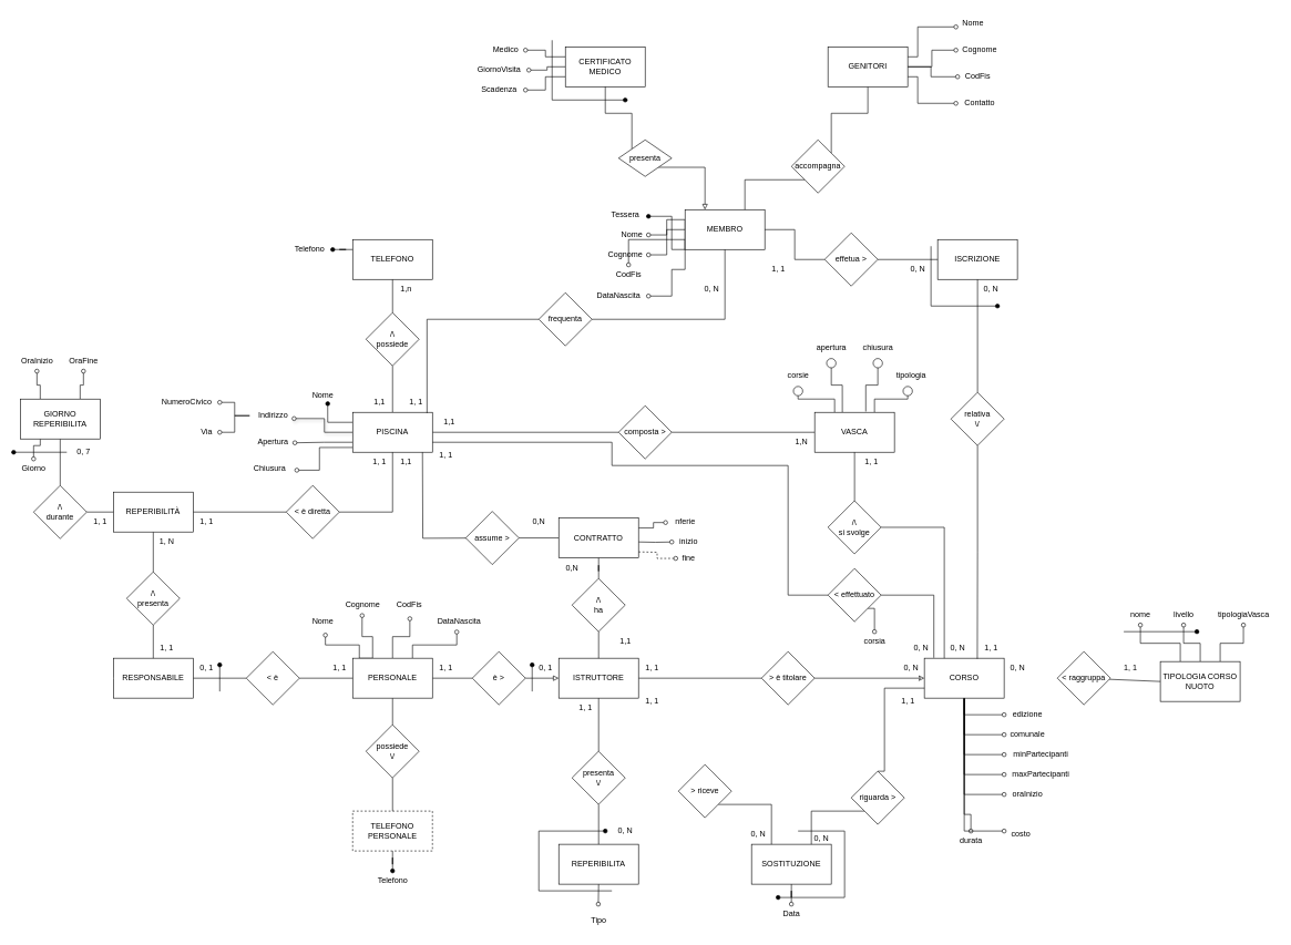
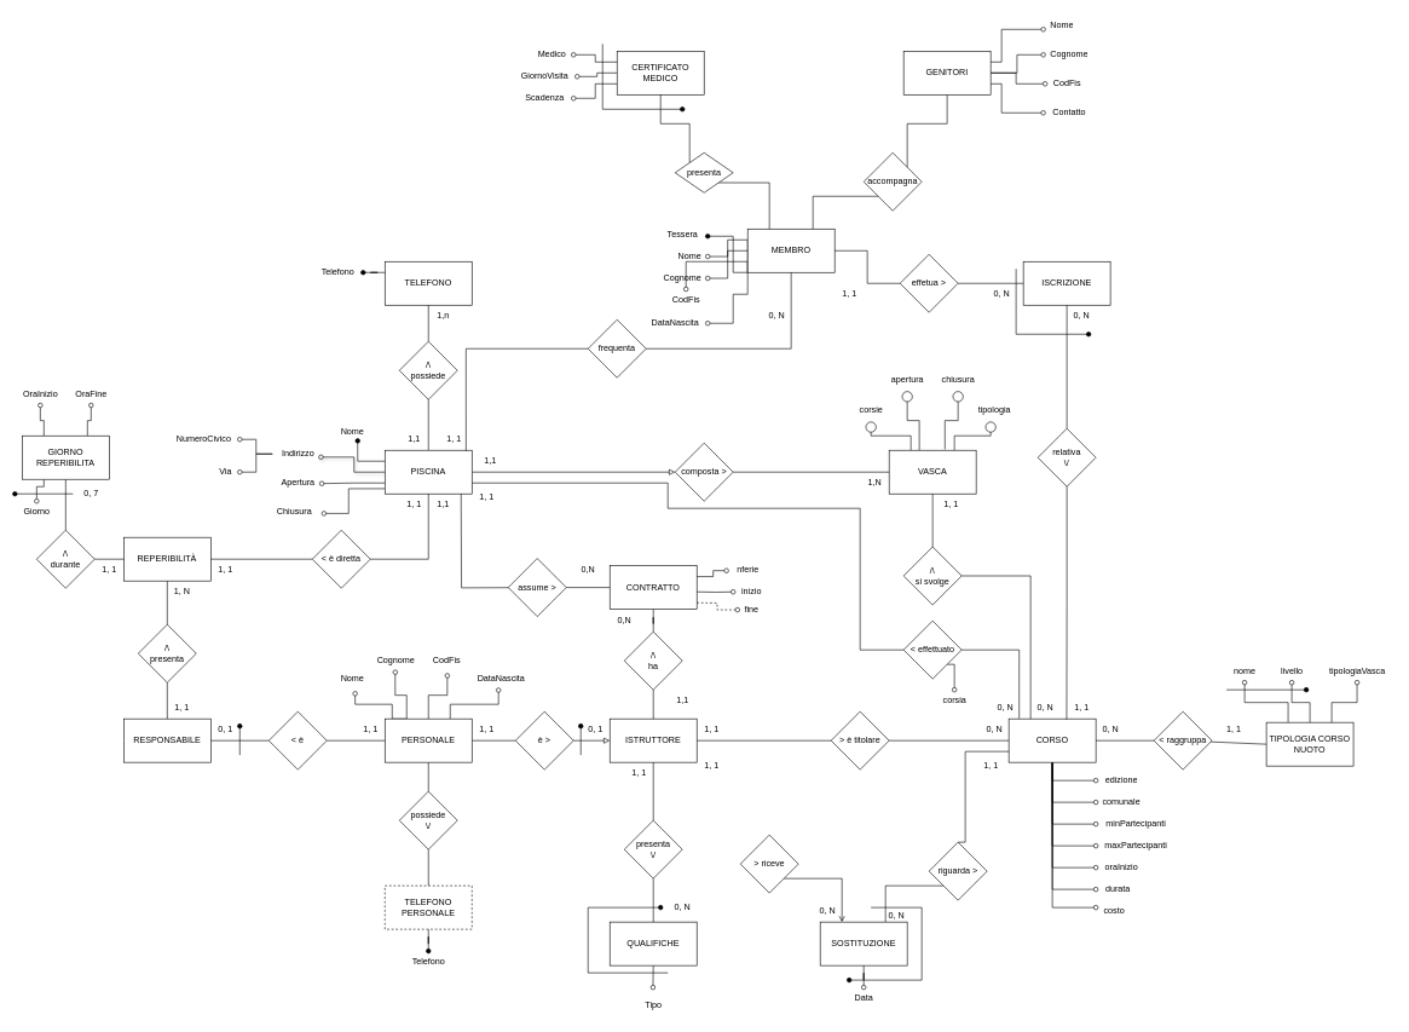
- <mxCell id="97" style="edgeStyle=orthogonalEdgeStyle;rounded=0;orthogonalLoop=1;jettySize=auto;html=1;exitX=1;exitY=1;exitDx=0;exitDy=0;entryX=0.25;entryY=0;entryDx=0;entryDy=0;endArrow=block;endFill=0;" parent="1" source="99" target="82" edge="1"><mxGeometry relative="1" as="geometry" /></mxCell>
+ <mxCell id="97" style="edgeStyle=orthogonalEdgeStyle;rounded=0;orthogonalLoop=1;jettySize=auto;html=1;exitX=1;exitY=1;exitDx=0;exitDy=0;entryX=0.25;entryY=0;entryDx=0;entryDy=0;endArrow=none;endFill=0;" parent="1" source="99" target="82" edge="1"><mxGeometry relative="1" as="geometry" /></mxCell>
- <mxCell id="3" style="edgeStyle=orthogonalEdgeStyle;rounded=0;orthogonalLoop=1;jettySize=auto;html=1;entryX=0;entryY=0.5;entryDx=0;entryDy=0;endArrow=none;endFill=0;" parent="1" source="8" target="20" edge="1"><mxGeometry relative="1" as="geometry" /></mxCell>
+ <mxCell id="3" style="edgeStyle=orthogonalEdgeStyle;rounded=0;orthogonalLoop=1;jettySize=auto;html=1;entryX=0;entryY=0.5;entryDx=0;entryDy=0;endArrow=block;endFill=0;" parent="1" source="8" target="20" edge="1"><mxGeometry relative="1" as="geometry" /></mxCell>
- <mxCell id="59" style="rounded=0;orthogonalLoop=1;jettySize=auto;html=1;exitX=1;exitY=0.5;exitDx=0;exitDy=0;entryX=0;entryY=0.5;entryDx=0;entryDy=0;endArrow=classic;endFill=0;" parent="1" source="60" target="58" edge="1"><mxGeometry relative="1" as="geometry" /></mxCell>
+ <mxCell id="59" style="rounded=0;orthogonalLoop=1;jettySize=auto;html=1;exitX=1;exitY=0.5;exitDx=0;exitDy=0;entryX=0;entryY=0.5;entryDx=0;entryDy=0;endArrow=none;endFill=0;" parent="1" source="60" target="58" edge="1"><mxGeometry relative="1" as="geometry" /></mxCell>
+ <mxCell id="74" style="edgeStyle=orthogonalEdgeStyle;rounded=0;orthogonalLoop=1;jettySize=auto;html=1;exitX=0;exitY=0.5;exitDx=0;exitDy=0;entryX=1;entryY=0.5;entryDx=0;entryDy=0;endArrow=none;endFill=0;" parent="1" source="76" target="58" edge="1"><mxGeometry relative="1" as="geometry" /></mxCell>
- <mxCell id="62" style="edgeStyle=orthogonalEdgeStyle;rounded=0;orthogonalLoop=1;jettySize=auto;html=1;exitX=1;exitY=1;exitDx=0;exitDy=0;entryX=0.25;entryY=0;entryDx=0;entryDy=0;endArrow=none;endFill=0;" parent="1" source="63" target="61" edge="1"><mxGeometry relative="1" as="geometry" /></mxCell>
+ <mxCell id="62" style="edgeStyle=orthogonalEdgeStyle;rounded=0;orthogonalLoop=1;jettySize=auto;html=1;exitX=1;exitY=1;exitDx=0;exitDy=0;entryX=0.25;entryY=0;entryDx=0;entryDy=0;endArrow=open;endFill=0;" parent="1" source="63" target="61" edge="1"><mxGeometry relative="1" as="geometry" /></mxCell>
- <mxCell id="180" value="durata" style="text;html=1;align=center;verticalAlign=middle;resizable=0;points=[];autosize=1;strokeColor=none;fillColor=none;" parent="1" vertex="1"><mxGeometry x="1430" y="1250" width="60" height="30" as="geometry" /></mxCell>
+ <mxCell id="180" value="durata" style="text;html=1;align=center;verticalAlign=middle;resizable=0;points=[];autosize=1;strokeColor=none;fillColor=none;" parent="1" vertex="1"><mxGeometry x="1510" y="1210" width="60" height="30" as="geometry" /></mxCell>
- <mxCell id="43" value="REPERIBILITA" style="whiteSpace=wrap;html=1;" parent="1" vertex="1"><mxGeometry x="840" y="1270" width="120" height="60" as="geometry" /></mxCell>
+ <mxCell id="43" value="QUALIFICHE" style="whiteSpace=wrap;html=1;" parent="1" vertex="1"><mxGeometry x="840" y="1270" width="120" height="60" as="geometry" /></mxCell>
